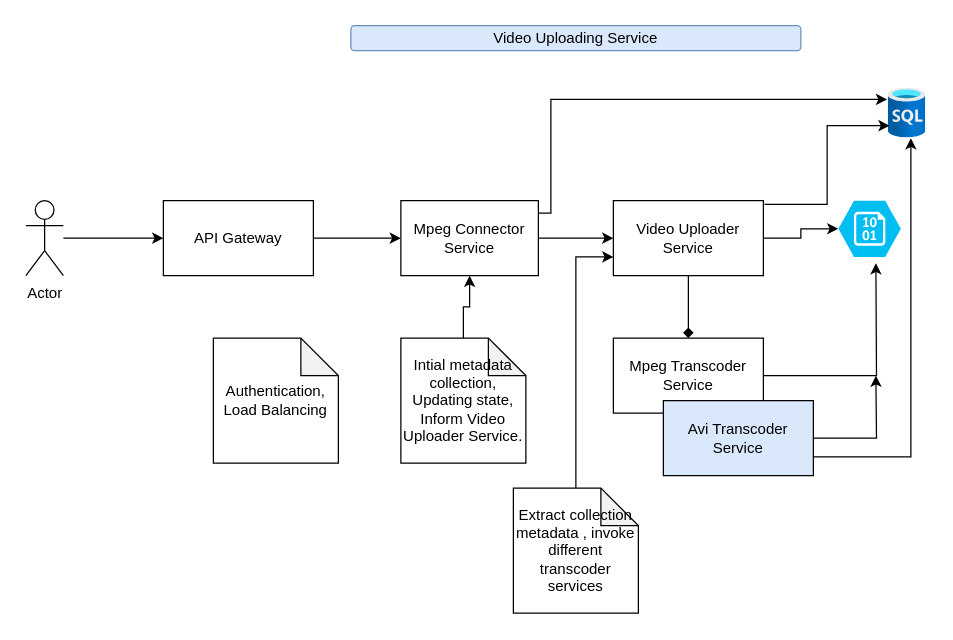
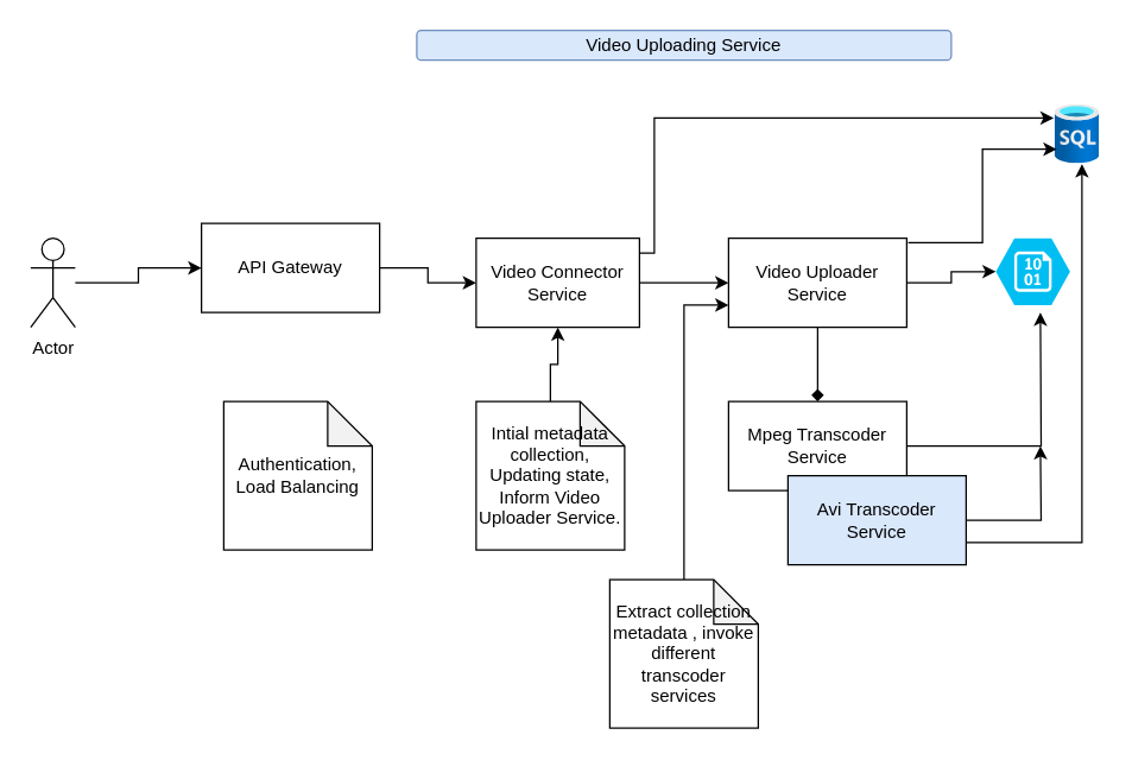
- <mxCell id="3" value="API Gateway" style="rounded=0;whiteSpace=wrap;html=1;" parent="1" vertex="1"><mxGeometry x="130" y="160" width="120" height="60" as="geometry" /></mxCell>
+ <mxCell id="3" value="API Gateway" style="rounded=0;whiteSpace=wrap;html=1;" parent="1" vertex="1"><mxGeometry x="135" y="150" width="120" height="60" as="geometry" /></mxCell>
- <mxCell id="13" value="Mpeg Connector Service" style="whiteSpace=wrap;html=1;rounded=0;" vertex="1" parent="1"><mxGeometry x="320" y="160" width="110" height="60" as="geometry" /></mxCell>
+ <mxCell id="13" value="Video Connector Service" style="whiteSpace=wrap;html=1;rounded=0;" vertex="1" parent="1"><mxGeometry x="320" y="160" width="110" height="60" as="geometry" /></mxCell>
- <mxCell id="20" value="Authentication,&lt;br&gt;Load Balancing" style="shape=note;whiteSpace=wrap;html=1;backgroundOutline=1;darkOpacity=0.05;" vertex="1" parent="1"><mxGeometry x="170" y="270" width="100" height="100" as="geometry" /></mxCell>
+ <mxCell id="20" value="Authentication,&lt;br&gt;Load Balancing" style="shape=note;whiteSpace=wrap;html=1;backgroundOutline=1;darkOpacity=0.05;" vertex="1" parent="1"><mxGeometry x="150" y="270" width="100" height="100" as="geometry" /></mxCell>
